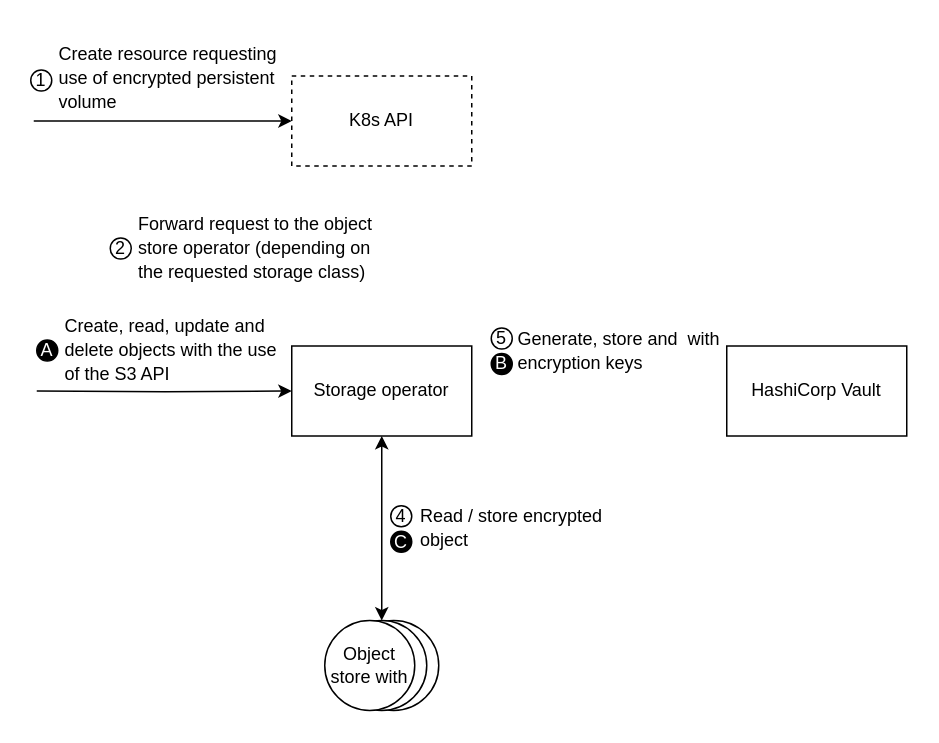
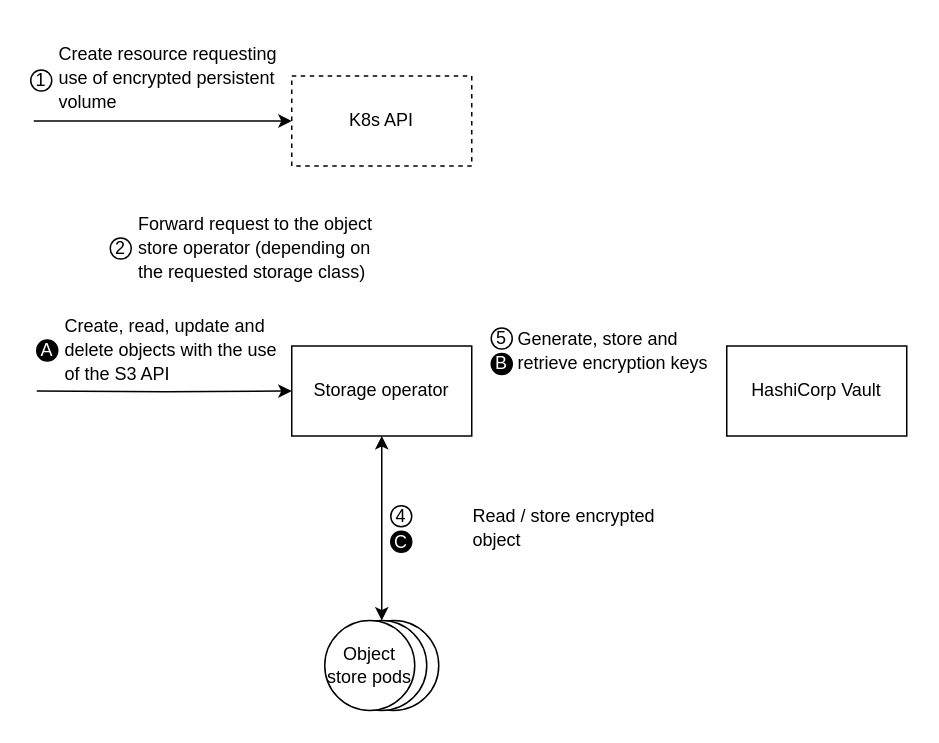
- <mxCell id="3" value="&lt;h1 style=&quot;line-height: 50%;&quot;&gt;&lt;span style=&quot;font-size: 12px; font-weight: 400;&quot;&gt;Generate, store and&amp;nbsp; with encryption keys&lt;/span&gt;&lt;/h1&gt;" style="text;html=1;strokeColor=none;fillColor=none;spacing=5;spacingTop=-20;whiteSpace=wrap;overflow=hidden;rounded=0;" parent="1" vertex="1"><mxGeometry x="340" y="210" width="159" height="54" as="geometry" /></mxCell>
+ <mxCell id="3" value="&lt;h1 style=&quot;line-height: 50%;&quot;&gt;&lt;span style=&quot;font-size: 12px; font-weight: 400;&quot;&gt;Generate, store and&amp;nbsp; retrieve encryption keys&lt;/span&gt;&lt;/h1&gt;" style="text;html=1;strokeColor=none;fillColor=none;spacing=5;spacingTop=-20;whiteSpace=wrap;overflow=hidden;rounded=0;" parent="1" vertex="1"><mxGeometry x="340" y="210" width="159" height="54" as="geometry" /></mxCell>
- <mxCell id="20" value="&lt;h1 style=&quot;line-height: 50%;&quot;&gt;&lt;span style=&quot;font-size: 12px; font-weight: 400;&quot;&gt;Read / store encrypted object&lt;/span&gt;&lt;/h1&gt;" style="text;html=1;strokeColor=none;fillColor=none;spacing=5;spacingTop=-20;whiteSpace=wrap;overflow=hidden;rounded=0;" parent="1" vertex="1"><mxGeometry x="275" y="328" width="135" height="54" as="geometry" /></mxCell>
+ <mxCell id="20" value="&lt;h1 style=&quot;line-height: 50%;&quot;&gt;&lt;span style=&quot;font-size: 12px; font-weight: 400;&quot;&gt;Read / store encrypted object&lt;/span&gt;&lt;/h1&gt;" style="text;html=1;strokeColor=none;fillColor=none;spacing=5;spacingTop=-20;whiteSpace=wrap;overflow=hidden;rounded=0;" parent="1" vertex="1"><mxGeometry x="310" y="328" width="135" height="54" as="geometry" /></mxCell>
- <mxCell id="19" value="Object store with" style="ellipse;whiteSpace=wrap;html=1;aspect=fixed;" parent="1" vertex="1"><mxGeometry x="216" y="413" width="60" height="60" as="geometry" /></mxCell>
+ <mxCell id="19" value="Object store pods" style="ellipse;whiteSpace=wrap;html=1;aspect=fixed;" parent="1" vertex="1"><mxGeometry x="216" y="413" width="60" height="60" as="geometry" /></mxCell>
